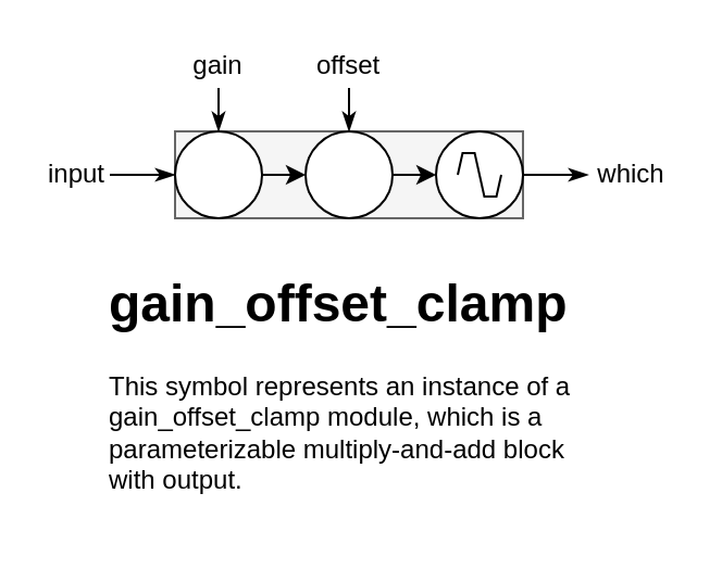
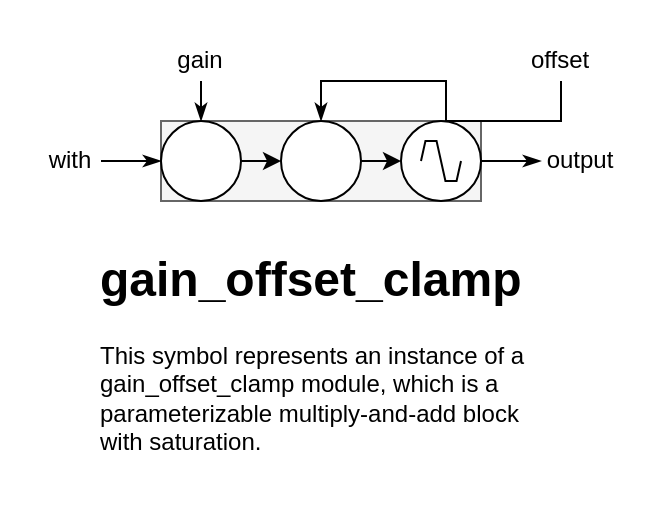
- <mxCell id="23" value="offset" style="text;html=1;strokeColor=none;fillColor=none;align=center;verticalAlign=middle;whiteSpace=wrap;rounded=0;fontSize=12;fontColor=#000000;" parent="1" vertex="1"><mxGeometry x="145" y="20" width="30" height="20" as="geometry" /></mxCell>
+ <mxCell id="23" value="offset" style="text;html=1;strokeColor=none;fillColor=none;align=center;verticalAlign=middle;whiteSpace=wrap;rounded=0;fontSize=12;fontColor=#000000;" parent="1" vertex="1"><mxGeometry x="265" y="20" width="30" height="20" as="geometry" /></mxCell>
- <mxCell id="18" value="input" style="text;html=1;strokeColor=none;fillColor=none;align=center;verticalAlign=middle;whiteSpace=wrap;rounded=0;fontSize=12;fontColor=#000000;" parent="1" vertex="1"><mxGeometry x="20" y="70" width="30" height="20" as="geometry" /></mxCell>
+ <mxCell id="18" value="with" style="text;html=1;strokeColor=none;fillColor=none;align=center;verticalAlign=middle;whiteSpace=wrap;rounded=0;fontSize=12;fontColor=#000000;" parent="1" vertex="1"><mxGeometry x="20" y="70" width="30" height="20" as="geometry" /></mxCell>
- <mxCell id="19" value="which" style="text;html=1;strokeColor=none;fillColor=none;align=center;verticalAlign=middle;whiteSpace=wrap;rounded=0;fontSize=12;fontColor=#000000;" parent="1" vertex="1"><mxGeometry x="270" y="70" width="40" height="20" as="geometry" /></mxCell>
+ <mxCell id="19" value="output" style="text;html=1;strokeColor=none;fillColor=none;align=center;verticalAlign=middle;whiteSpace=wrap;rounded=0;fontSize=12;fontColor=#000000;" parent="1" vertex="1"><mxGeometry x="270" y="70" width="40" height="20" as="geometry" /></mxCell>
- <mxCell id="15" value="&lt;h1&gt;gain_offset_clamp&lt;/h1&gt;&lt;p&gt;This symbol represents an instance of a gain_offset_clamp module, which is a parameterizable multiply-and-add block with output.&lt;/p&gt;" style="text;html=1;strokeColor=none;fillColor=none;spacing=5;spacingTop=-20;whiteSpace=wrap;overflow=hidden;rounded=0;fontSize=12;fontColor=#000000;" parent="1" vertex="1"><mxGeometry x="45" y="120" width="230" height="120" as="geometry" /></mxCell>
+ <mxCell id="15" value="&lt;h1&gt;gain_offset_clamp&lt;/h1&gt;&lt;p&gt;This symbol represents an instance of a gain_offset_clamp module, which is a parameterizable multiply-and-add block with saturation.&lt;/p&gt;" style="text;html=1;strokeColor=none;fillColor=none;spacing=5;spacingTop=-20;whiteSpace=wrap;overflow=hidden;rounded=0;fontSize=12;fontColor=#000000;" parent="1" vertex="1"><mxGeometry x="45" y="120" width="230" height="120" as="geometry" /></mxCell>
